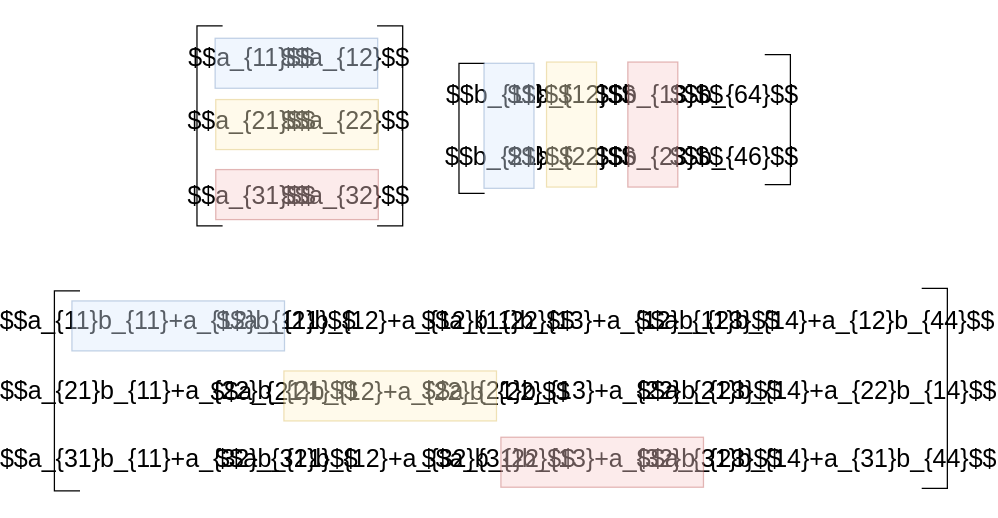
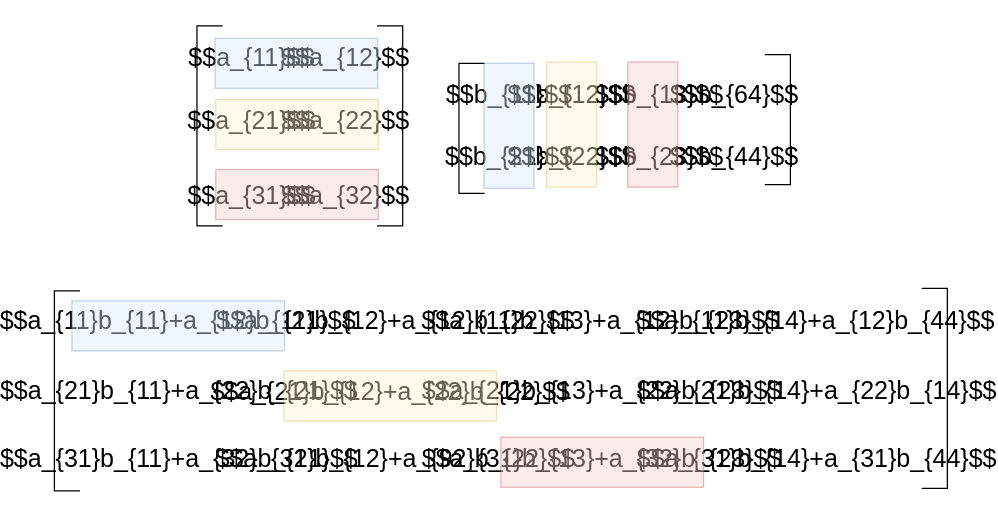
- <mxCell id="17" value="&lt;font style=&quot;font-size: 20px;&quot;&gt;$$b_{46}$$&lt;/font&gt;" style="text;html=1;strokeColor=none;fillColor=none;align=center;verticalAlign=middle;whiteSpace=wrap;rounded=0;" vertex="1" parent="1"><mxGeometry x="528.5" y="99" width="70" height="50" as="geometry" /></mxCell>
+ <mxCell id="17" value="&lt;font style=&quot;font-size: 20px;&quot;&gt;$$b_{44}$$&lt;/font&gt;" style="text;html=1;strokeColor=none;fillColor=none;align=center;verticalAlign=middle;whiteSpace=wrap;rounded=0;" vertex="1" parent="1"><mxGeometry x="528.5" y="99" width="70" height="50" as="geometry" /></mxCell>
- <mxCell id="37" value="&lt;font style=&quot;font-size: 20px;&quot;&gt;$$a_{31}b_{12}+a_{32}b_{22}$$&lt;/font&gt;" style="text;html=1;strokeColor=none;fillColor=none;align=center;verticalAlign=middle;whiteSpace=wrap;rounded=0;" vertex="1" parent="1"><mxGeometry x="217.5" y="340" width="150" height="50" as="geometry" /></mxCell>
+ <mxCell id="37" value="&lt;font style=&quot;font-size: 20px;&quot;&gt;$$a_{31}b_{12}+a_{92}b_{22}$$&lt;/font&gt;" style="text;html=1;strokeColor=none;fillColor=none;align=center;verticalAlign=middle;whiteSpace=wrap;rounded=0;" vertex="1" parent="1"><mxGeometry x="217.5" y="340" width="150" height="50" as="geometry" /></mxCell>
